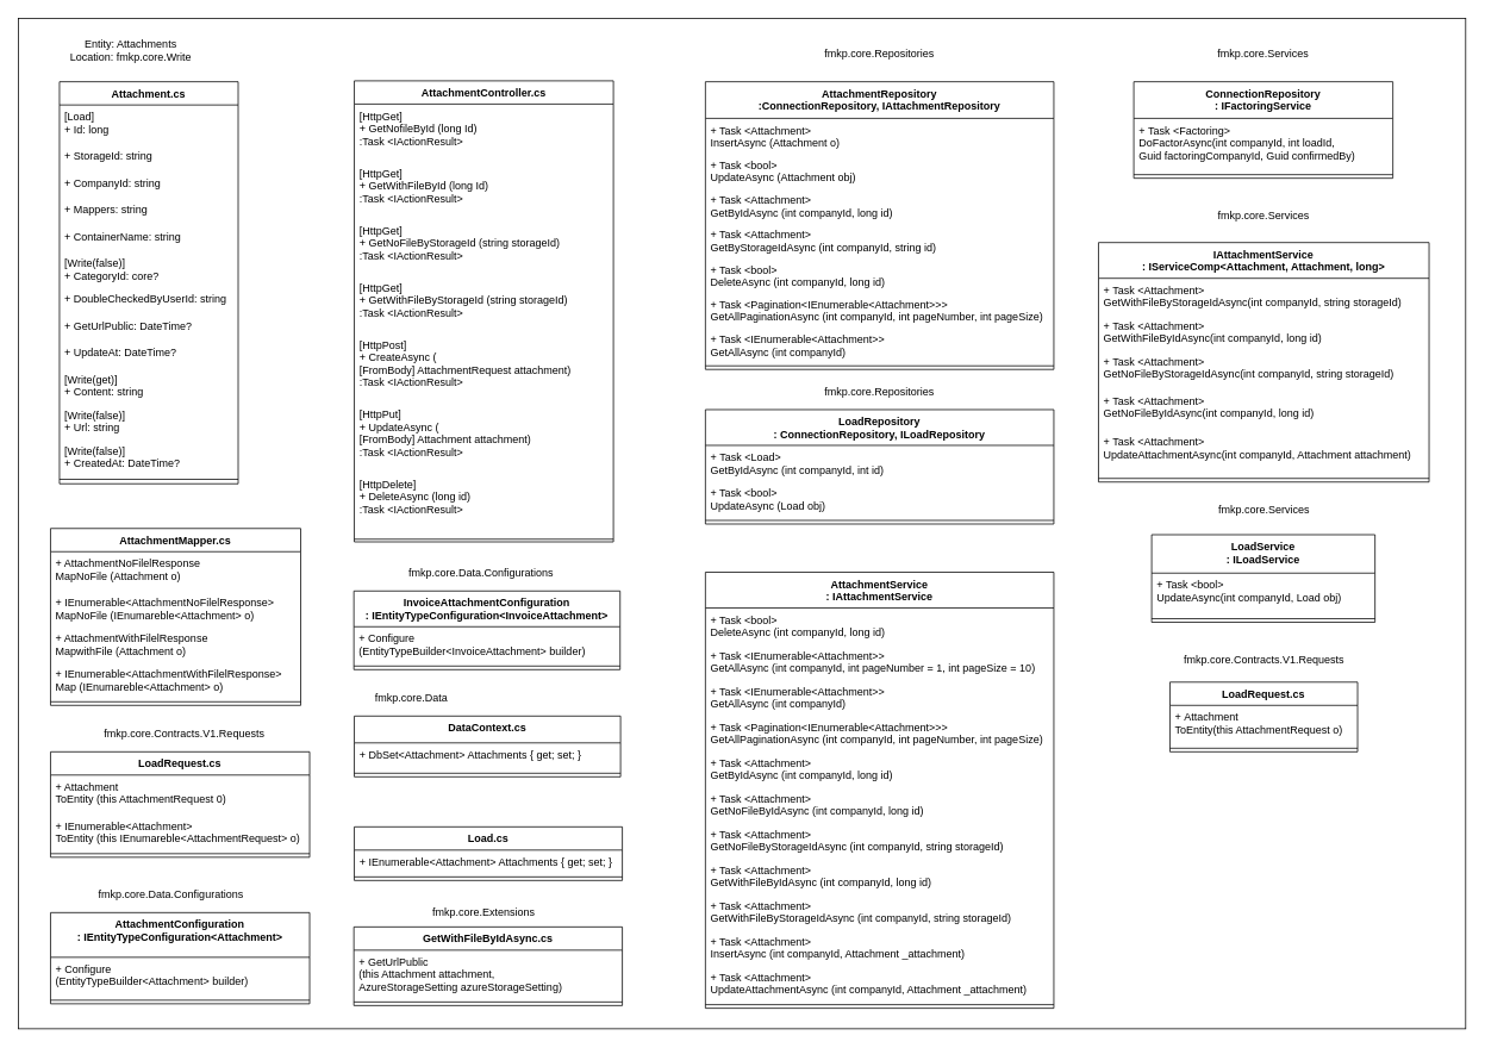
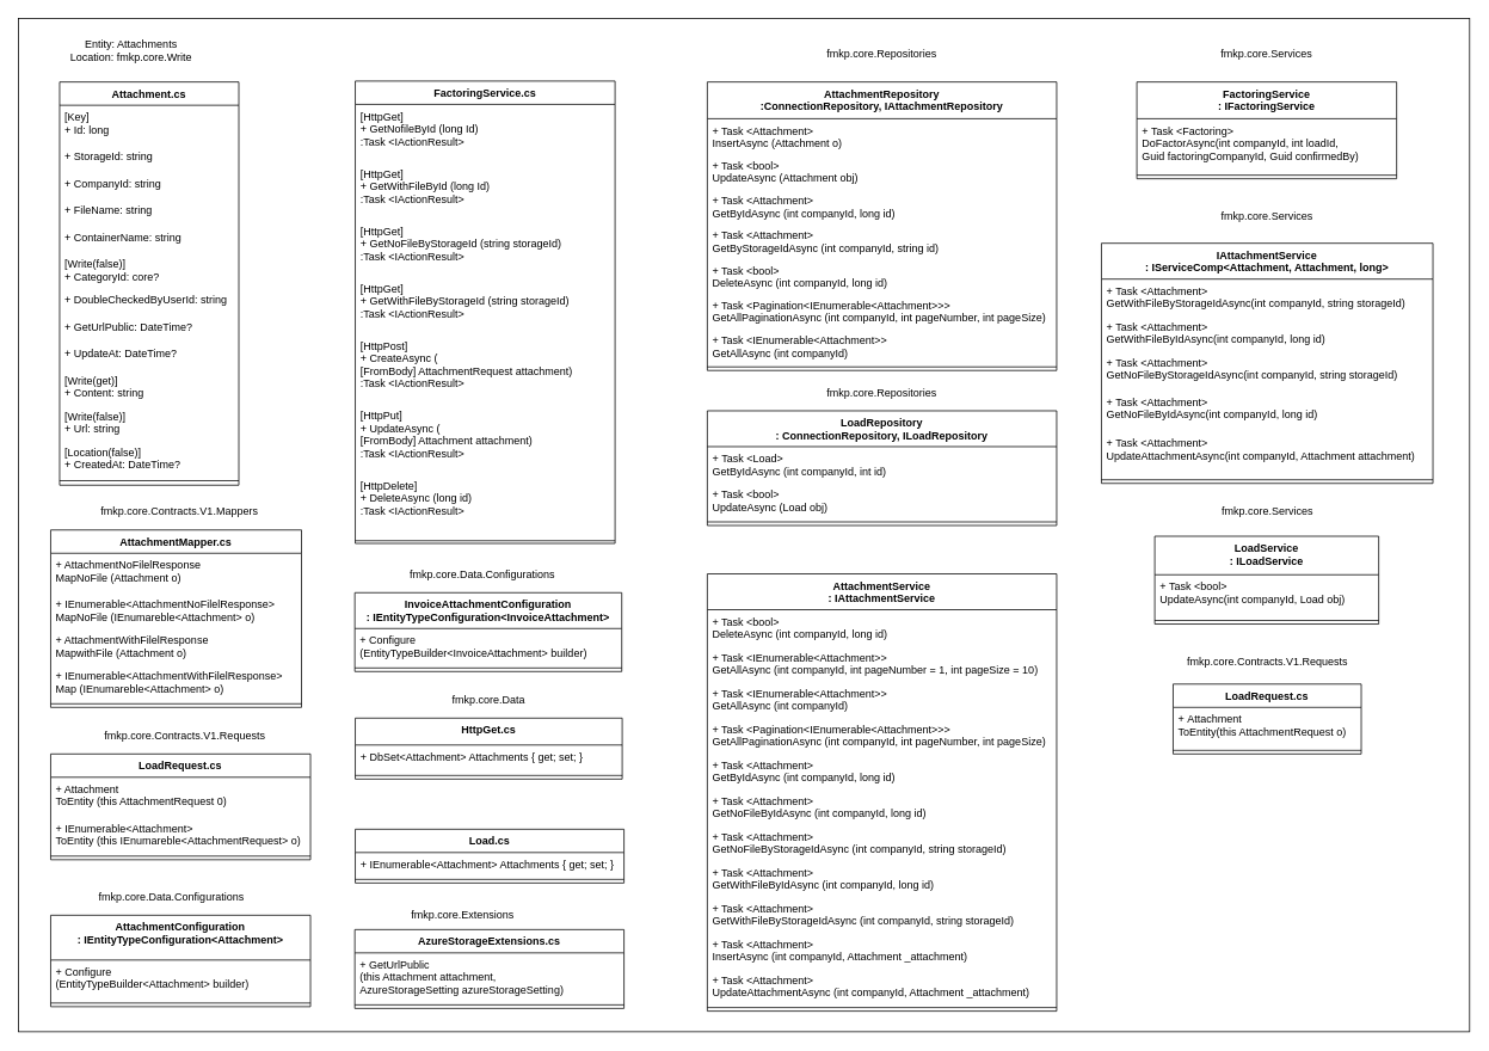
- <mxCell id="18" value="AttachmentController.cs" style="swimlane;fontStyle=1;align=center;verticalAlign=top;childLayout=stackLayout;horizontal=1;startSize=26;horizontalStack=0;resizeParent=1;resizeParentMax=0;resizeLast=0;collapsible=1;marginBottom=0;" vertex="1" parent="1"><mxGeometry x="396" y="90" width="290" height="516" as="geometry" /></mxCell>
+ <mxCell id="18" value="FactoringService.cs" style="swimlane;fontStyle=1;align=center;verticalAlign=top;childLayout=stackLayout;horizontal=1;startSize=26;horizontalStack=0;resizeParent=1;resizeParentMax=0;resizeLast=0;collapsible=1;marginBottom=0;" vertex="1" parent="1"><mxGeometry x="396" y="90" width="290" height="516" as="geometry" /></mxCell>
- <mxCell id="87" value="ConnectionRepository &#10;: IFactoringService" style="swimlane;fontStyle=1;align=center;verticalAlign=top;childLayout=stackLayout;horizontal=1;startSize=41;horizontalStack=0;resizeParent=1;resizeParentMax=0;resizeLast=0;collapsible=1;marginBottom=0;" vertex="1" parent="1"><mxGeometry x="1268.5" y="91" width="290" height="108" as="geometry" /></mxCell>
+ <mxCell id="87" value="FactoringService &#10;: IFactoringService" style="swimlane;fontStyle=1;align=center;verticalAlign=top;childLayout=stackLayout;horizontal=1;startSize=41;horizontalStack=0;resizeParent=1;resizeParentMax=0;resizeLast=0;collapsible=1;marginBottom=0;" vertex="1" parent="1"><mxGeometry x="1268.5" y="91" width="290" height="108" as="geometry" /></mxCell>
- <mxCell id="5" value="[Load]&#10;+ Id: long" style="text;strokeColor=none;fillColor=none;align=left;verticalAlign=top;spacingLeft=4;spacingRight=4;overflow=hidden;rotatable=0;points=[[0,0.5],[1,0.5]];portConstraint=eastwest;" vertex="1" parent="4"><mxGeometry y="26" width="200" height="44" as="geometry" /></mxCell>
+ <mxCell id="5" value="[Key]&#10;+ Id: long" style="text;strokeColor=none;fillColor=none;align=left;verticalAlign=top;spacingLeft=4;spacingRight=4;overflow=hidden;rotatable=0;points=[[0,0.5],[1,0.5]];portConstraint=eastwest;" vertex="1" parent="4"><mxGeometry y="26" width="200" height="44" as="geometry" /></mxCell>
- <mxCell id="8" value="+ Mappers: string" style="text;strokeColor=none;fillColor=none;align=left;verticalAlign=top;spacingLeft=4;spacingRight=4;overflow=hidden;rotatable=0;points=[[0,0.5],[1,0.5]];portConstraint=eastwest;" vertex="1" parent="4"><mxGeometry y="130" width="200" height="30" as="geometry" /></mxCell>
+ <mxCell id="8" value="+ FileName: string" style="text;strokeColor=none;fillColor=none;align=left;verticalAlign=top;spacingLeft=4;spacingRight=4;overflow=hidden;rotatable=0;points=[[0,0.5],[1,0.5]];portConstraint=eastwest;" vertex="1" parent="4"><mxGeometry y="130" width="200" height="30" as="geometry" /></mxCell>
- <mxCell id="16" value="[Write(false)]&#10;+ CreatedAt: DateTime?" style="text;strokeColor=none;fillColor=none;align=left;verticalAlign=top;spacingLeft=4;spacingRight=4;overflow=hidden;rotatable=0;points=[[0,0.5],[1,0.5]];portConstraint=eastwest;" vertex="1" parent="4"><mxGeometry y="400" width="200" height="40" as="geometry" /></mxCell>
+ <mxCell id="16" value="[Location(false)]&#10;+ CreatedAt: DateTime?" style="text;strokeColor=none;fillColor=none;align=left;verticalAlign=top;spacingLeft=4;spacingRight=4;overflow=hidden;rotatable=0;points=[[0,0.5],[1,0.5]];portConstraint=eastwest;" vertex="1" parent="4"><mxGeometry y="400" width="200" height="40" as="geometry" /></mxCell>
+ <mxCell id="27" value="fmkp.core.Contracts.V1.Mappers" style="text;html=1;strokeColor=none;fillColor=none;align=center;verticalAlign=middle;whiteSpace=wrap;rounded=0;" vertex="1" parent="1"><mxGeometry x="100" y="561" width="200" height="20" as="geometry" /></mxCell>
- <mxCell id="47" value="fmkp.core.Data" style="text;html=1;strokeColor=none;fillColor=none;align=center;verticalAlign=middle;whiteSpace=wrap;rounded=0;" vertex="1" parent="1"><mxGeometry x="415" y="771" width="90" height="20" as="geometry" /></mxCell>
+ <mxCell id="47" value="fmkp.core.Data" style="text;html=1;strokeColor=none;fillColor=none;align=center;verticalAlign=middle;whiteSpace=wrap;rounded=0;" vertex="1" parent="1"><mxGeometry x="500" y="771" width="90" height="20" as="geometry" /></mxCell>
- <mxCell id="48" value="DataContext.cs" style="swimlane;fontStyle=1;align=center;verticalAlign=top;childLayout=stackLayout;horizontal=1;startSize=30;horizontalStack=0;resizeParent=1;resizeParentMax=0;resizeLast=0;collapsible=1;marginBottom=0;" vertex="1" parent="1"><mxGeometry x="396" y="801" width="298" height="68" as="geometry" /></mxCell>
+ <mxCell id="48" value="HttpGet.cs" style="swimlane;fontStyle=1;align=center;verticalAlign=top;childLayout=stackLayout;horizontal=1;startSize=30;horizontalStack=0;resizeParent=1;resizeParentMax=0;resizeLast=0;collapsible=1;marginBottom=0;" vertex="1" parent="1"><mxGeometry x="396" y="801" width="298" height="68" as="geometry" /></mxCell>
- <mxCell id="54" value="fmkp.core.Extensions" style="text;html=1;strokeColor=none;fillColor=none;align=center;verticalAlign=middle;whiteSpace=wrap;rounded=0;" vertex="1" parent="1"><mxGeometry x="466" y="1011" width="150" height="20" as="geometry" /></mxCell>
+ <mxCell id="54" value="fmkp.core.Extensions" style="text;html=1;strokeColor=none;fillColor=none;align=center;verticalAlign=middle;whiteSpace=wrap;rounded=0;" vertex="1" parent="1"><mxGeometry x="441" y="1011" width="150" height="20" as="geometry" /></mxCell>
- <mxCell id="55" value="GetWithFileByIdAsync.cs" style="swimlane;fontStyle=1;align=center;verticalAlign=top;childLayout=stackLayout;horizontal=1;startSize=26;horizontalStack=0;resizeParent=1;resizeParentMax=0;resizeLast=0;collapsible=1;marginBottom=0;" vertex="1" parent="1"><mxGeometry x="395.5" y="1037" width="300.5" height="88" as="geometry" /></mxCell>
+ <mxCell id="55" value="AzureStorageExtensions.cs" style="swimlane;fontStyle=1;align=center;verticalAlign=top;childLayout=stackLayout;horizontal=1;startSize=26;horizontalStack=0;resizeParent=1;resizeParentMax=0;resizeLast=0;collapsible=1;marginBottom=0;" vertex="1" parent="1"><mxGeometry x="395.5" y="1037" width="300.5" height="88" as="geometry" /></mxCell>
